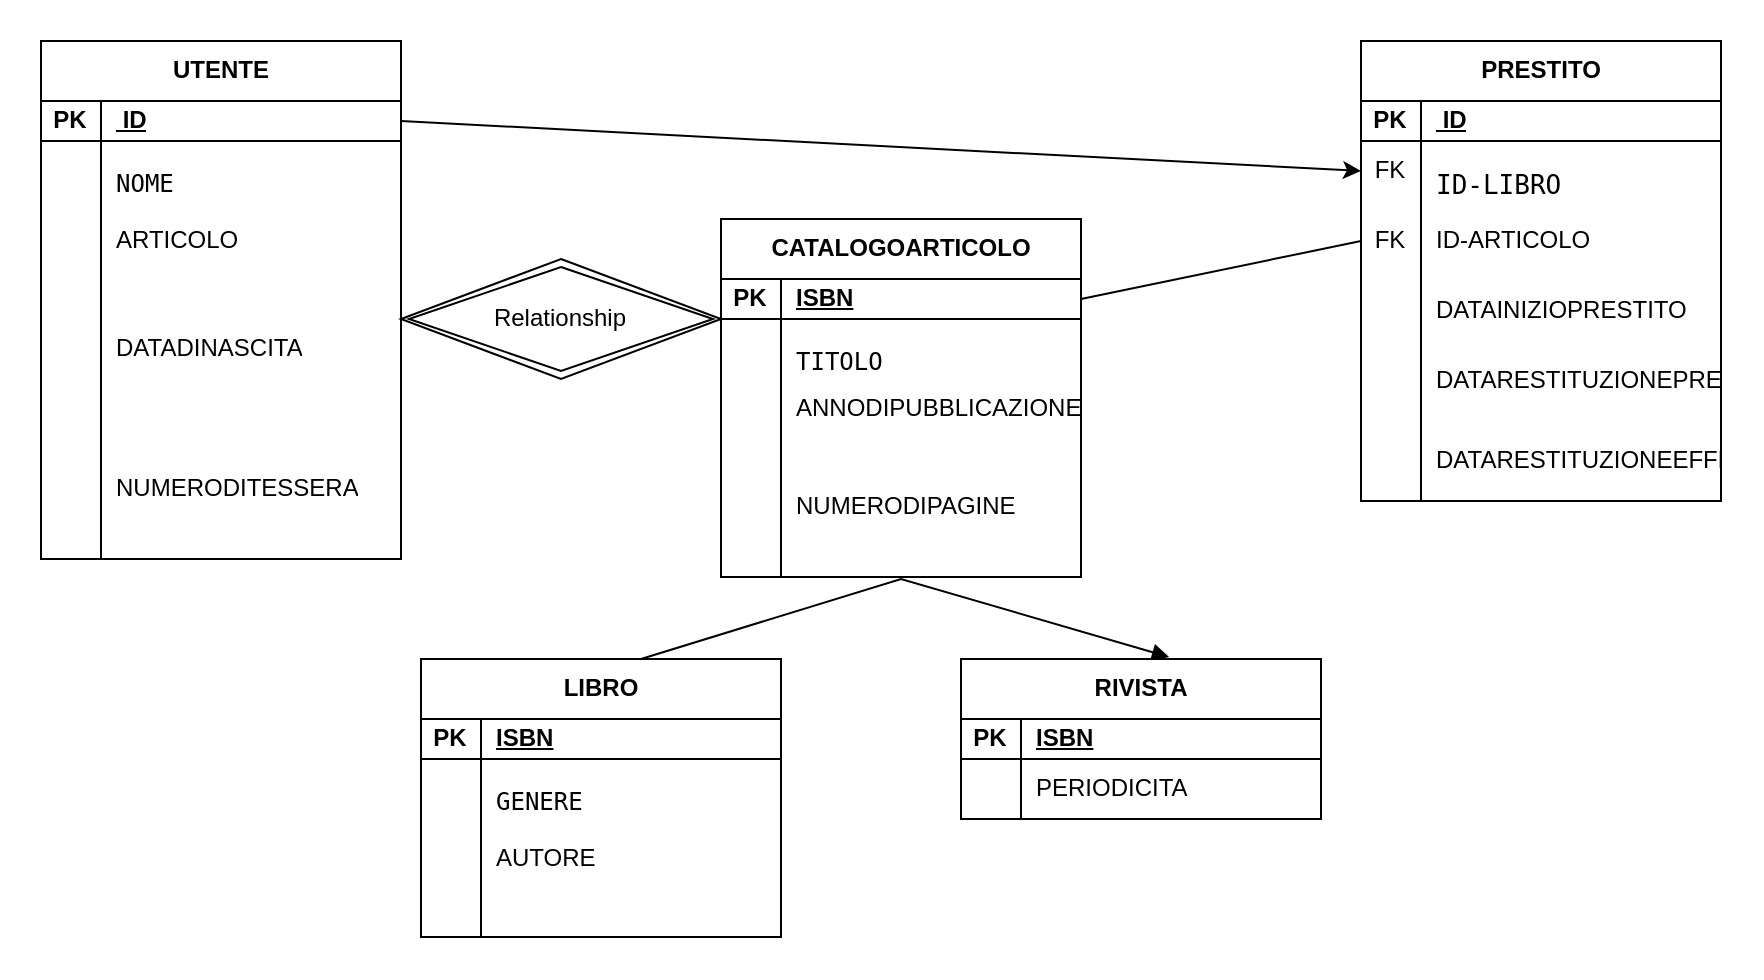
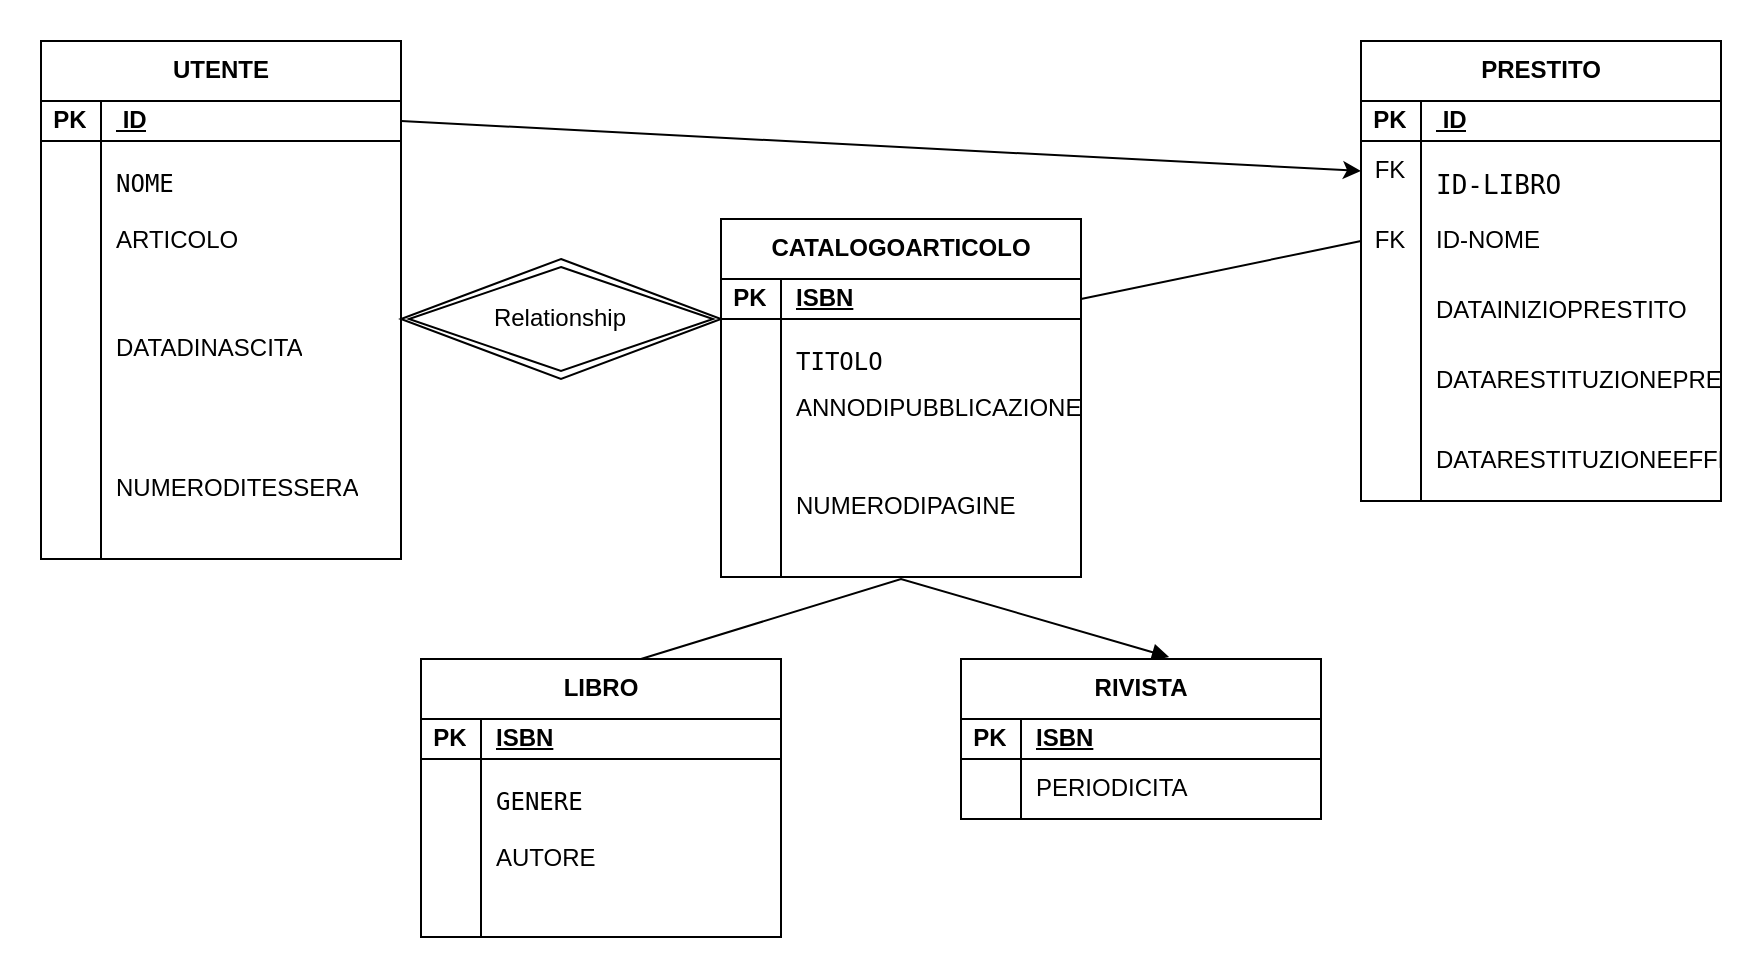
- <mxCell id="61" value="ID-ARTICOLO" style="shape=partialRectangle;connectable=0;fillColor=none;top=0;left=0;bottom=0;right=0;align=left;spacingLeft=6;overflow=hidden;whiteSpace=wrap;html=1;" vertex="1" parent="59"><mxGeometry x="30" width="150" height="40" as="geometry"><mxRectangle width="150" height="40" as="alternateBounds" /></mxGeometry></mxCell>
+ <mxCell id="61" value="ID-NOME" style="shape=partialRectangle;connectable=0;fillColor=none;top=0;left=0;bottom=0;right=0;align=left;spacingLeft=6;overflow=hidden;whiteSpace=wrap;html=1;" vertex="1" parent="59"><mxGeometry x="30" width="150" height="40" as="geometry"><mxRectangle width="150" height="40" as="alternateBounds" /></mxGeometry></mxCell>
